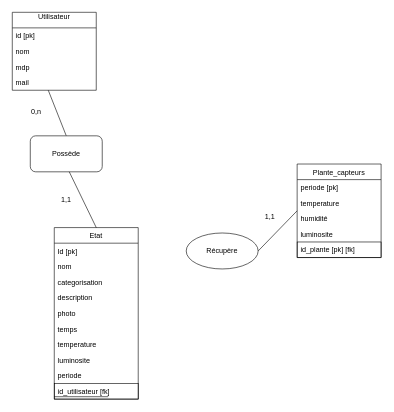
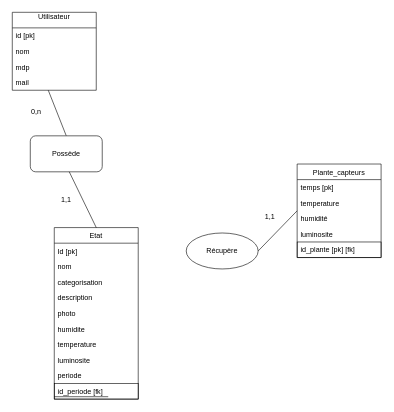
- <mxCell id="15" value="periode [pk]" style="text;strokeColor=none;fillColor=none;align=left;verticalAlign=top;spacingLeft=4;spacingRight=4;overflow=hidden;rotatable=0;points=[[0,0.5],[1,0.5]];portConstraint=eastwest;" parent="14" vertex="1"><mxGeometry y="26" width="140" height="26" as="geometry" /></mxCell>
+ <mxCell id="15" value="temps [pk]" style="text;strokeColor=none;fillColor=none;align=left;verticalAlign=top;spacingLeft=4;spacingRight=4;overflow=hidden;rotatable=0;points=[[0,0.5],[1,0.5]];portConstraint=eastwest;" parent="14" vertex="1"><mxGeometry y="26" width="140" height="26" as="geometry" /></mxCell>
- <mxCell id="8" value="temps" style="text;strokeColor=none;fillColor=none;align=left;verticalAlign=top;spacingLeft=4;spacingRight=4;overflow=hidden;rotatable=0;points=[[0,0.5],[1,0.5]];portConstraint=eastwest;" parent="2" vertex="1"><mxGeometry y="156" width="140" height="26" as="geometry" /></mxCell>
+ <mxCell id="8" value="humidite" style="text;strokeColor=none;fillColor=none;align=left;verticalAlign=top;spacingLeft=4;spacingRight=4;overflow=hidden;rotatable=0;points=[[0,0.5],[1,0.5]];portConstraint=eastwest;" parent="2" vertex="1"><mxGeometry y="156" width="140" height="26" as="geometry" /></mxCell>
- <mxCell id="12" value="id_utilisateur [fk]" style="text;strokeColor=#000000;fillColor=none;align=left;verticalAlign=top;spacingLeft=4;spacingRight=4;overflow=hidden;rotatable=0;points=[[0,0.5],[1,0.5]];portConstraint=eastwest;" parent="2" vertex="1"><mxGeometry y="260" width="140" height="26" as="geometry" /></mxCell>
+ <mxCell id="12" value="id_periode [fk]" style="text;strokeColor=#000000;fillColor=none;align=left;verticalAlign=top;spacingLeft=4;spacingRight=4;overflow=hidden;rotatable=0;points=[[0,0.5],[1,0.5]];portConstraint=eastwest;" parent="2" vertex="1"><mxGeometry y="260" width="140" height="26" as="geometry" /></mxCell>
